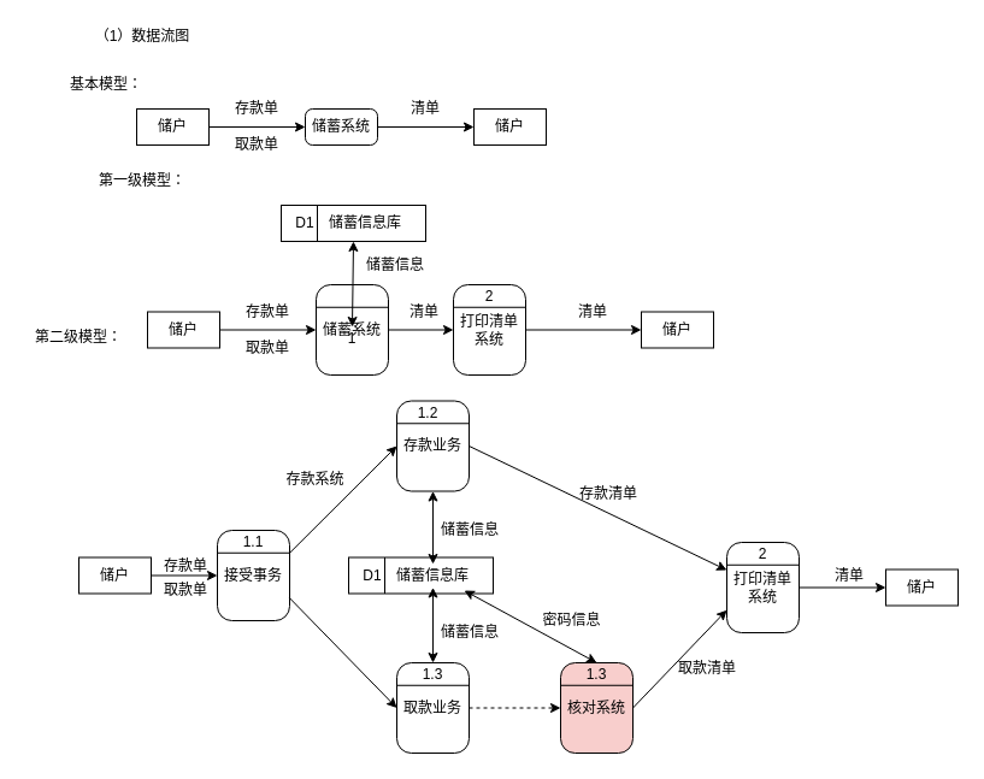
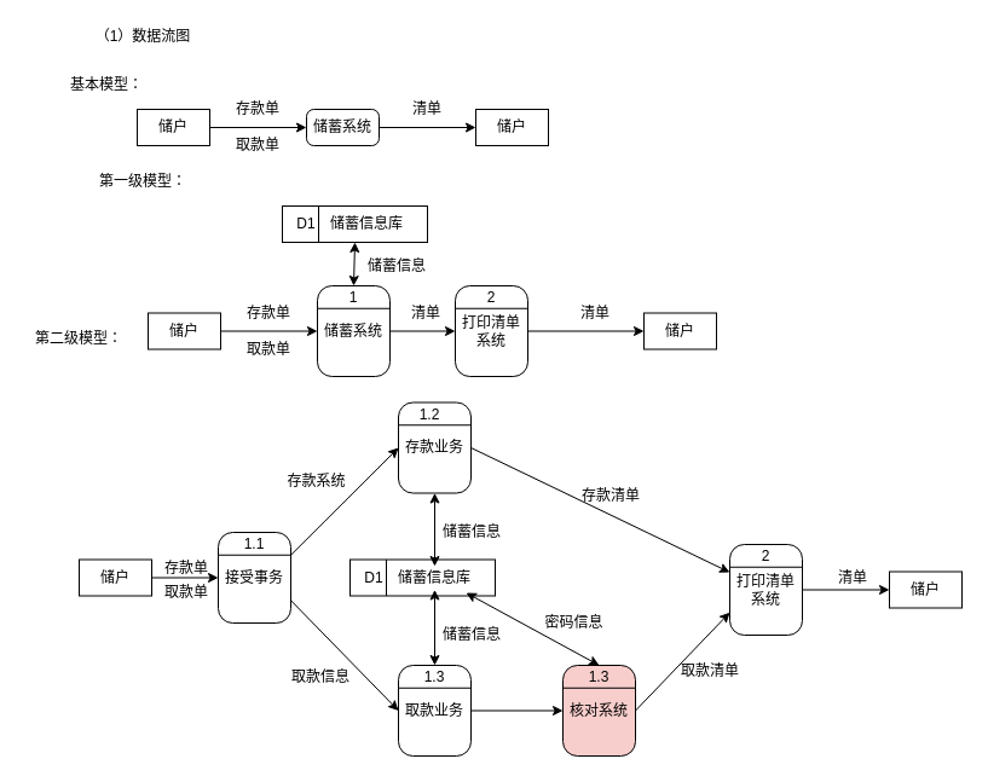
- <mxCell id="16" value="&lt;font style=&quot;vertical-align: inherit&quot;&gt;&lt;font style=&quot;vertical-align: inherit&quot;&gt;1&lt;/font&gt;&lt;/font&gt;" style="text;html=1;strokeColor=none;fillColor=none;align=center;verticalAlign=middle;whiteSpace=wrap;rounded=0;" vertex="1" parent="1"><mxGeometry x="272" y="271" width="40" height="20" as="geometry" /></mxCell>
+ <mxCell id="16" value="&lt;font style=&quot;vertical-align: inherit&quot;&gt;&lt;font style=&quot;vertical-align: inherit&quot;&gt;1&lt;/font&gt;&lt;/font&gt;" style="text;html=1;strokeColor=none;fillColor=none;align=center;verticalAlign=middle;whiteSpace=wrap;rounded=0;" vertex="1" parent="1"><mxGeometry x="272" y="236" width="40" height="20" as="geometry" /></mxCell>
+ <mxCell id="71" value="取款信息" style="text;html=1;strokeColor=none;fillColor=none;align=center;verticalAlign=middle;whiteSpace=wrap;rounded=0;" vertex="1" parent="1"><mxGeometry x="240" y="550" width="50" height="20" as="geometry" /></mxCell>
- <mxCell id="43" style="edgeStyle=orthogonalEdgeStyle;rounded=0;orthogonalLoop=1;jettySize=auto;html=1;exitX=1;exitY=0.5;exitDx=0;exitDy=0;entryX=0;entryY=0.5;entryDx=0;entryDy=0;dashed=1;" edge="1" parent="1" source="44" target="59"><mxGeometry relative="1" as="geometry" /></mxCell>
+ <mxCell id="43" style="edgeStyle=orthogonalEdgeStyle;rounded=0;orthogonalLoop=1;jettySize=auto;html=1;exitX=1;exitY=0.5;exitDx=0;exitDy=0;entryX=0;entryY=0.5;entryDx=0;entryDy=0;" edge="1" parent="1" source="44" target="59"><mxGeometry relative="1" as="geometry" /></mxCell>
